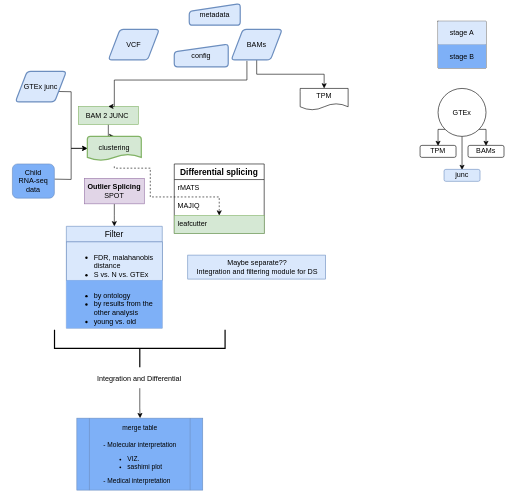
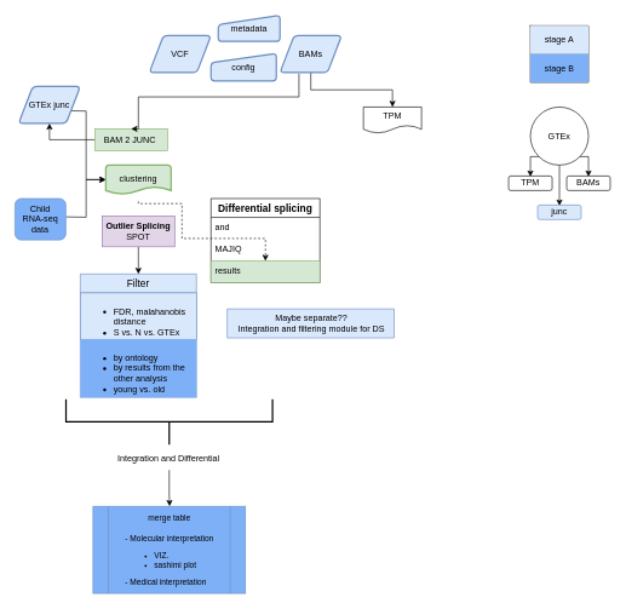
- <mxCell id="28" value="metadata" style="html=1;strokeWidth=2;shape=manualInput;whiteSpace=wrap;rounded=1;size=13;arcSize=11;fillColor=#dae8fc;strokeColor=#6c8ebf;" vertex="1" parent="1"><mxGeometry x="315" y="5.5" width="85" height="36" as="geometry" /></mxCell>
+ <mxCell id="28" value="metadata" style="html=1;strokeWidth=2;shape=manualInput;whiteSpace=wrap;rounded=1;size=13;arcSize=11;fillColor=#dae8fc;strokeColor=#6c8ebf;" vertex="1" parent="1"><mxGeometry x="300" y="20.5" width="85" height="36" as="geometry" /></mxCell>
- <mxCell id="32" value="VCF" style="shape=parallelogram;html=1;strokeWidth=2;perimeter=parallelogramPerimeter;whiteSpace=wrap;rounded=1;arcSize=12;size=0.23;fillColor=#dae8fc;strokeColor=#6c8ebf;" vertex="1" parent="1"><mxGeometry x="180" y="48.5" width="85" height="51" as="geometry" /></mxCell>
+ <mxCell id="32" value="VCF" style="shape=parallelogram;html=1;strokeWidth=2;perimeter=parallelogramPerimeter;whiteSpace=wrap;rounded=1;arcSize=12;size=0.23;fillColor=#dae8fc;strokeColor=#6c8ebf;" vertex="1" parent="1"><mxGeometry x="205" y="48.5" width="85" height="51" as="geometry" /></mxCell>
- <mxCell id="4" value="" style="edgeStyle=orthogonalEdgeStyle;rounded=0;orthogonalLoop=1;jettySize=auto;html=1;" edge="1" parent="1" source="5" target="9"><mxGeometry relative="1" as="geometry" /></mxCell>
+ <mxCell id="4" value="" style="edgeStyle=orthogonalEdgeStyle;rounded=0;orthogonalLoop=1;jettySize=auto;html=1;" edge="1" parent="1" source="5" target="33"><mxGeometry relative="1" as="geometry" /></mxCell>
- <mxCell id="13" value="rMATS" style="text;strokeColor=none;fillColor=none;spacingLeft=4;spacingRight=4;overflow=hidden;rotatable=0;points=[[0,0.5],[1,0.5]];portConstraint=eastwest;fontSize=12;whiteSpace=wrap;html=1;" vertex="1" parent="12"><mxGeometry y="26" width="150" height="30" as="geometry" /></mxCell>
+ <mxCell id="13" value="and" style="text;strokeColor=none;fillColor=none;spacingLeft=4;spacingRight=4;overflow=hidden;rotatable=0;points=[[0,0.5],[1,0.5]];portConstraint=eastwest;fontSize=12;whiteSpace=wrap;html=1;" vertex="1" parent="12"><mxGeometry y="26" width="150" height="30" as="geometry" /></mxCell>
- <mxCell id="15" value="leafcutter" style="text;strokeColor=#82b366;fillColor=#d5e8d4;spacingLeft=4;spacingRight=4;overflow=hidden;rotatable=0;points=[[0,0.5],[1,0.5]];portConstraint=eastwest;fontSize=12;whiteSpace=wrap;html=1;" vertex="1" parent="12"><mxGeometry y="86" width="150" height="30" as="geometry" /></mxCell>
+ <mxCell id="15" value="results" style="text;strokeColor=#82b366;fillColor=#d5e8d4;spacingLeft=4;spacingRight=4;overflow=hidden;rotatable=0;points=[[0,0.5],[1,0.5]];portConstraint=eastwest;fontSize=12;whiteSpace=wrap;html=1;" vertex="1" parent="12"><mxGeometry y="86" width="150" height="30" as="geometry" /></mxCell>
